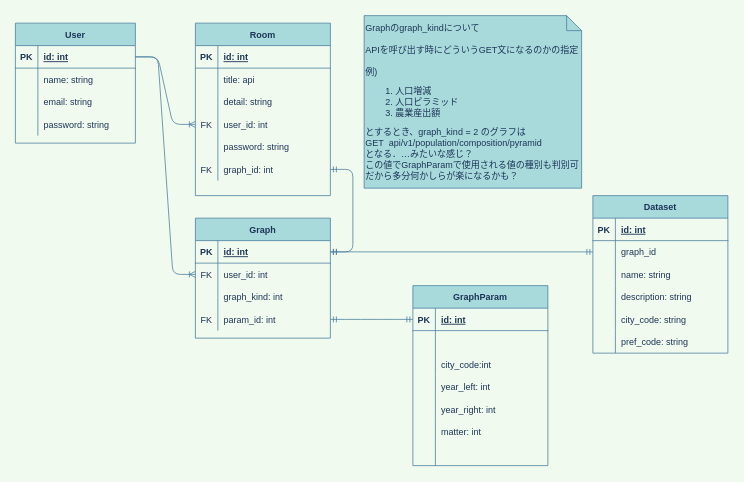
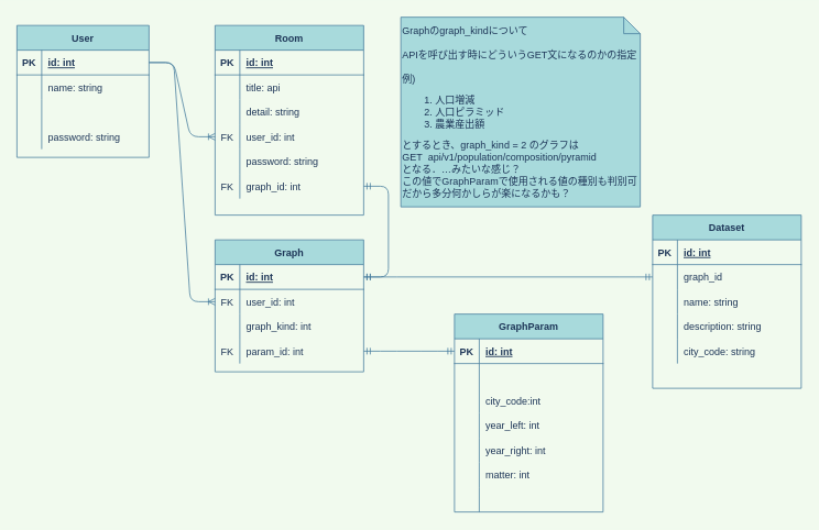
- <mxCell id="11" value="email: string" style="shape=partialRectangle;connectable=0;fillColor=none;top=0;left=0;bottom=0;right=0;align=left;spacingLeft=6;overflow=hidden;strokeColor=#457B9D;fontColor=#1D3557;" vertex="1" parent="9"><mxGeometry x="30" width="130" height="30" as="geometry" /></mxCell>
- <mxCell id="57" value="pref_code: string" style="shape=partialRectangle;connectable=0;fillColor=none;top=0;left=0;bottom=0;right=0;align=left;spacingLeft=6;overflow=hidden;strokeColor=#457B9D;fontColor=#1D3557;" vertex="1" parent="55"><mxGeometry x="30" width="150" height="30" as="geometry" /></mxCell>
